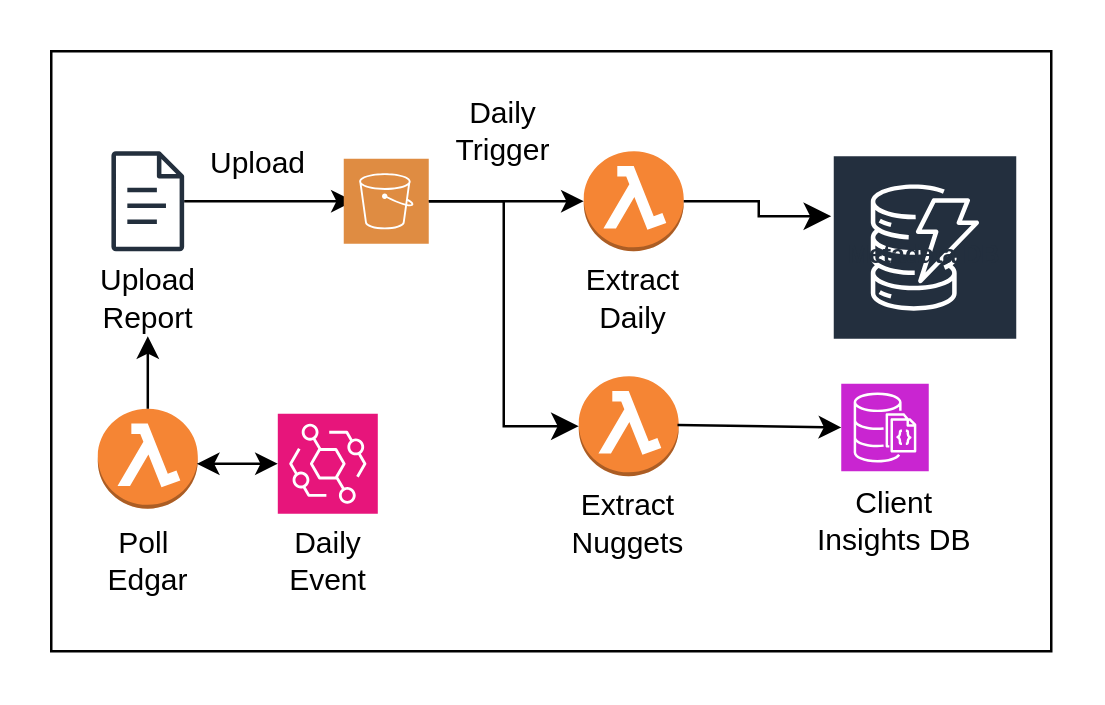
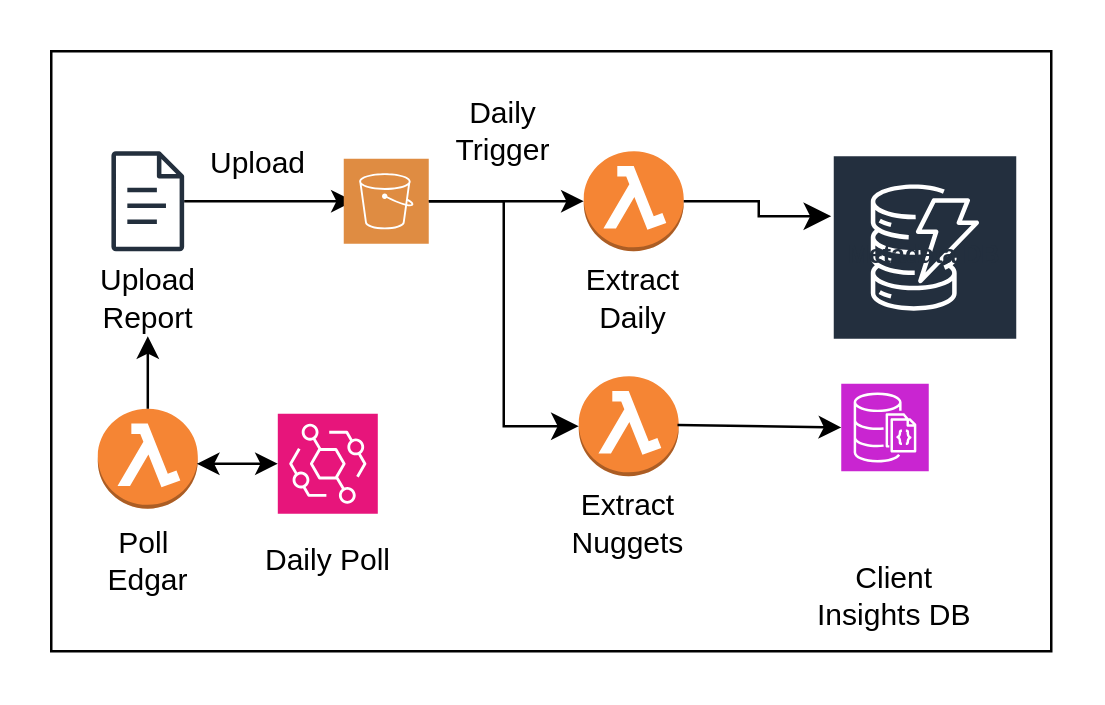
- <mxCell id="18" value="Client&lt;div&gt;Insights DB&lt;/div&gt;" style="text;html=1;align=center;verticalAlign=middle;whiteSpace=wrap;rounded=0;" vertex="1" parent="1"><mxGeometry x="320.5" y="193" width="72.5" height="30" as="geometry" /></mxCell>
+ <mxCell id="18" value="Client&lt;div&gt;Insights DB&lt;/div&gt;" style="text;html=1;align=center;verticalAlign=middle;whiteSpace=wrap;rounded=0;" vertex="1" parent="1"><mxGeometry x="320.5" y="223" width="72.5" height="30" as="geometry" /></mxCell>
- <mxCell id="23" value="Daily Event" style="text;html=1;align=center;verticalAlign=middle;whiteSpace=wrap;rounded=0;" vertex="1" parent="1"><mxGeometry x="100.62" y="209" width="60" height="30" as="geometry" /></mxCell>
+ <mxCell id="23" value="Daily Poll" style="text;html=1;align=center;verticalAlign=middle;whiteSpace=wrap;rounded=0;" vertex="1" parent="1"><mxGeometry x="100.62" y="209" width="60" height="30" as="geometry" /></mxCell>
